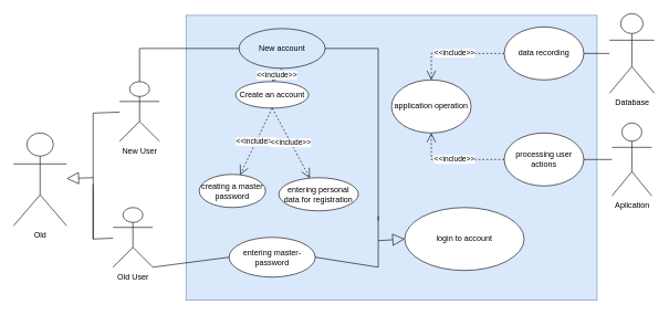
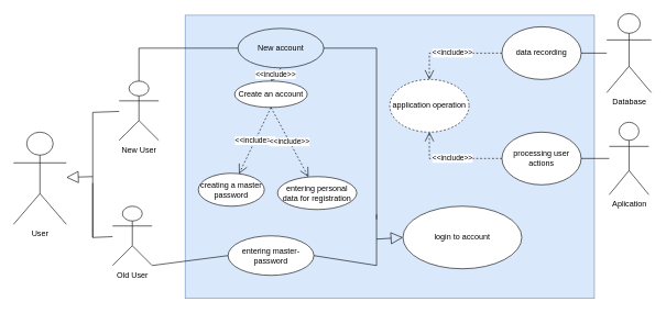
- <mxCell id="29" value="application operation" style="ellipse;whiteSpace=wrap;html=1;" vertex="1" parent="1"><mxGeometry x="590" y="120" width="120" height="80" as="geometry" /></mxCell>
+ <mxCell id="29" value="application operation" style="ellipse;whiteSpace=wrap;html=1;dashed=1;" vertex="1" parent="1"><mxGeometry x="590" y="120" width="120" height="80" as="geometry" /></mxCell>
- <mxCell id="3" value="Old" style="shape=umlActor;verticalLabelPosition=bottom;verticalAlign=top;html=1;outlineConnect=0;" vertex="1" parent="1"><mxGeometry x="20" y="200" width="80" height="140" as="geometry" /></mxCell>
+ <mxCell id="3" value="User" style="shape=umlActor;verticalLabelPosition=bottom;verticalAlign=top;html=1;outlineConnect=0;" vertex="1" parent="1"><mxGeometry x="20" y="200" width="80" height="140" as="geometry" /></mxCell>
